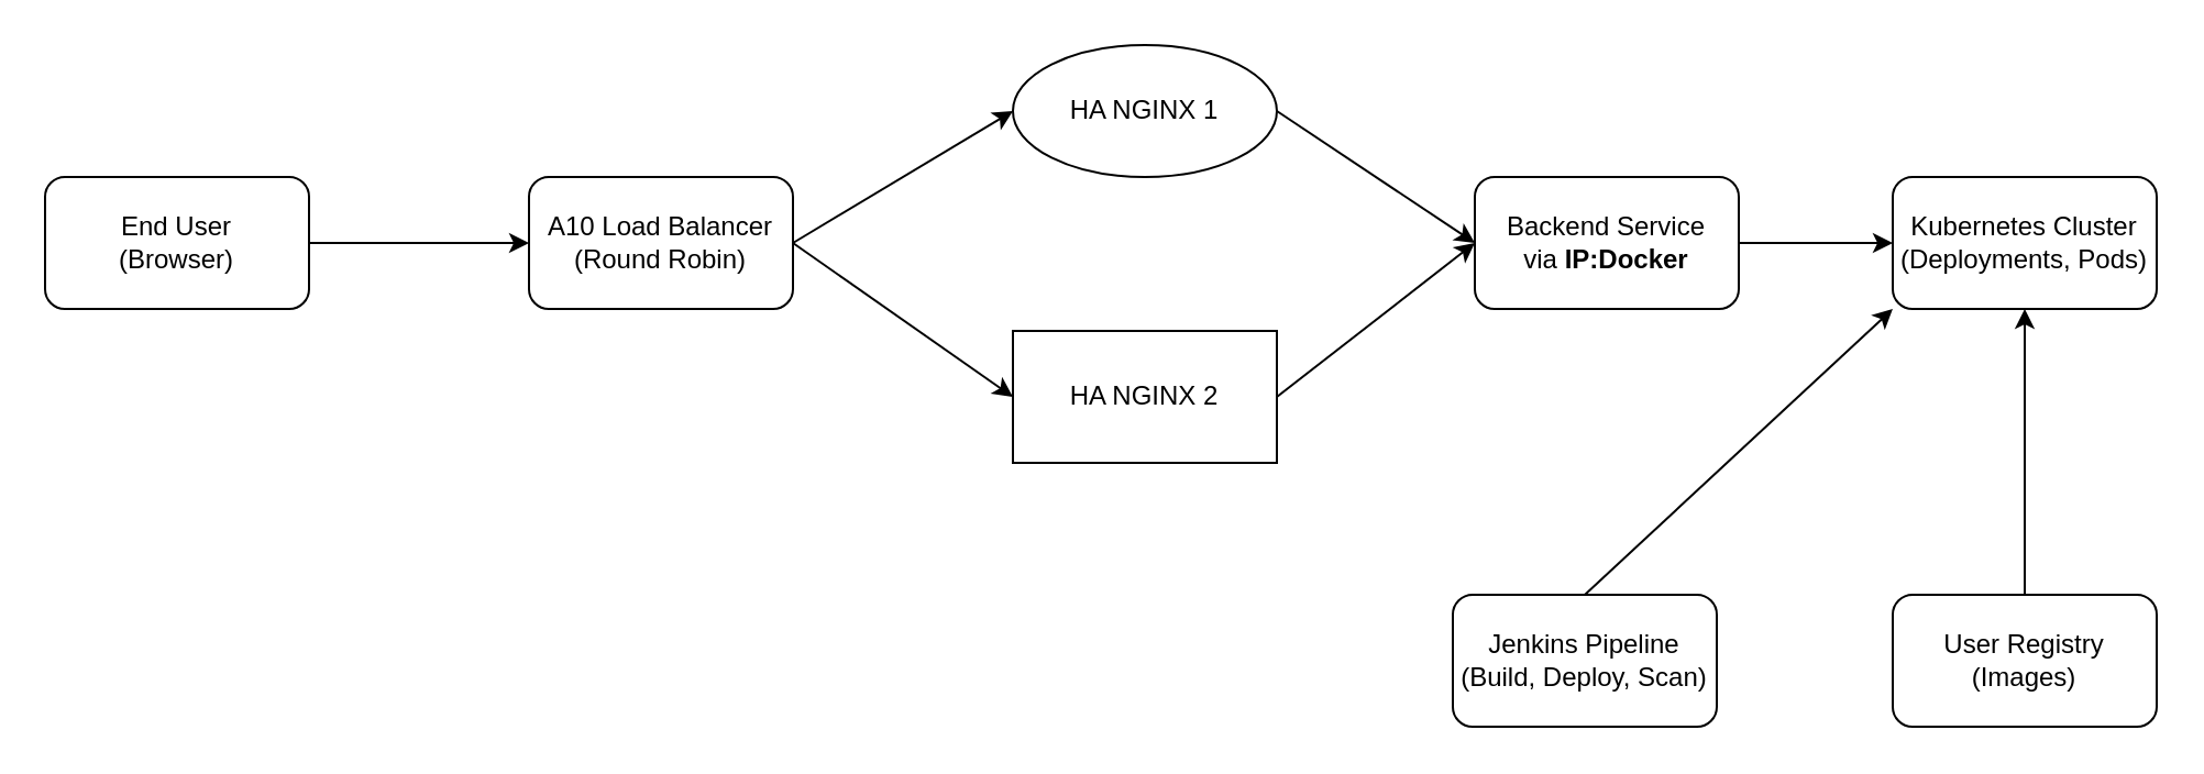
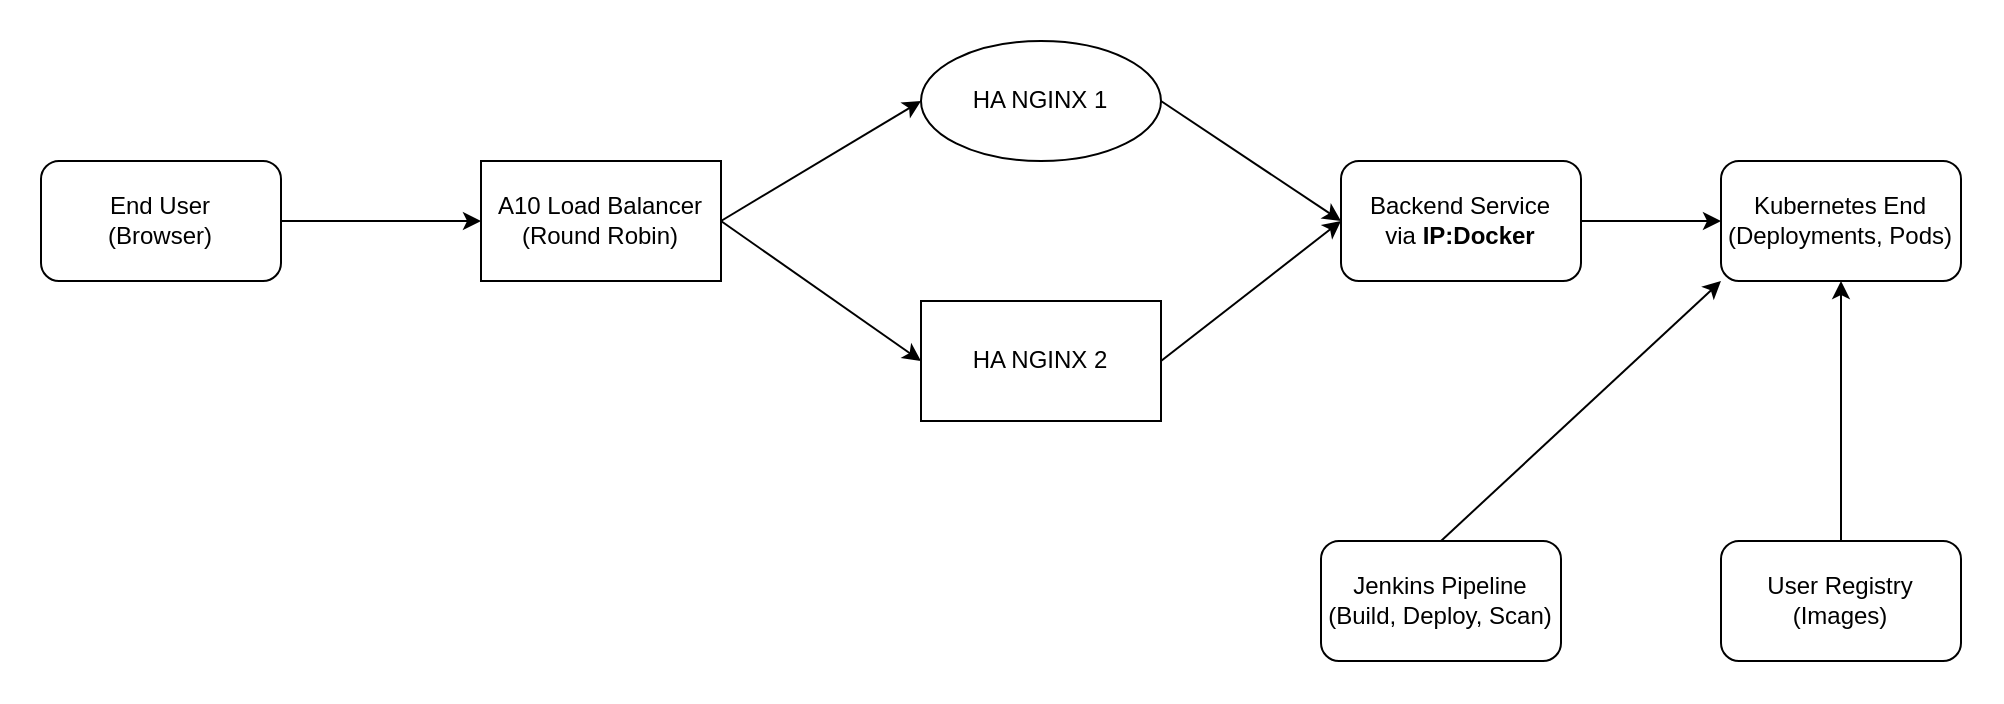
- <mxCell id="4" value="A10 Load Balancer&lt;br&gt;(Round Robin)" style="rounded=1;whiteSpace=wrap;html=1;" vertex="1" parent="1"><mxGeometry x="240" y="80" width="120" height="60" as="geometry" /></mxCell>
+ <mxCell id="4" value="A10 Load Balancer&lt;br&gt;(Round Robin)" style="whiteSpace=wrap;html=1;rounded=0;" vertex="1" parent="1"><mxGeometry x="240" y="80" width="120" height="60" as="geometry" /></mxCell>
- <mxCell id="7" value="Kubernetes Cluster&lt;div&gt;(Deployments, Pods)&lt;/div&gt;" style="rounded=1;whiteSpace=wrap;html=1;" vertex="1" parent="1"><mxGeometry x="860" y="80" width="120" height="60" as="geometry" /></mxCell>
+ <mxCell id="7" value="Kubernetes End&lt;div&gt;(Deployments, Pods)&lt;/div&gt;" style="rounded=1;whiteSpace=wrap;html=1;" vertex="1" parent="1"><mxGeometry x="860" y="80" width="120" height="60" as="geometry" /></mxCell>
